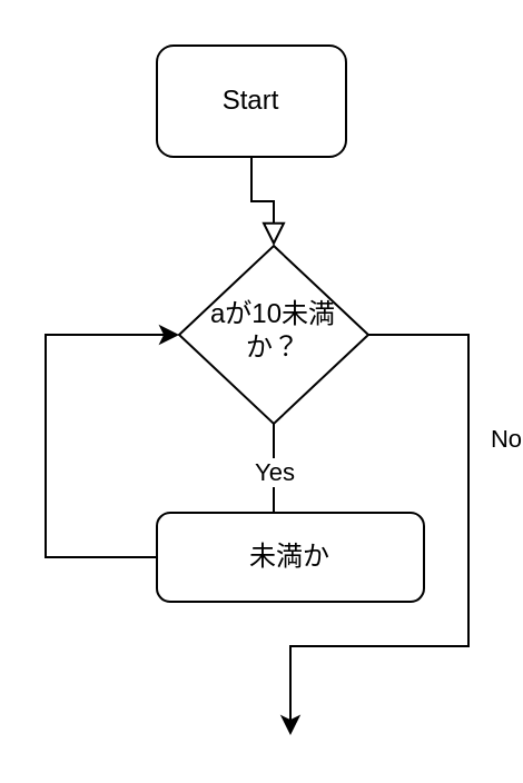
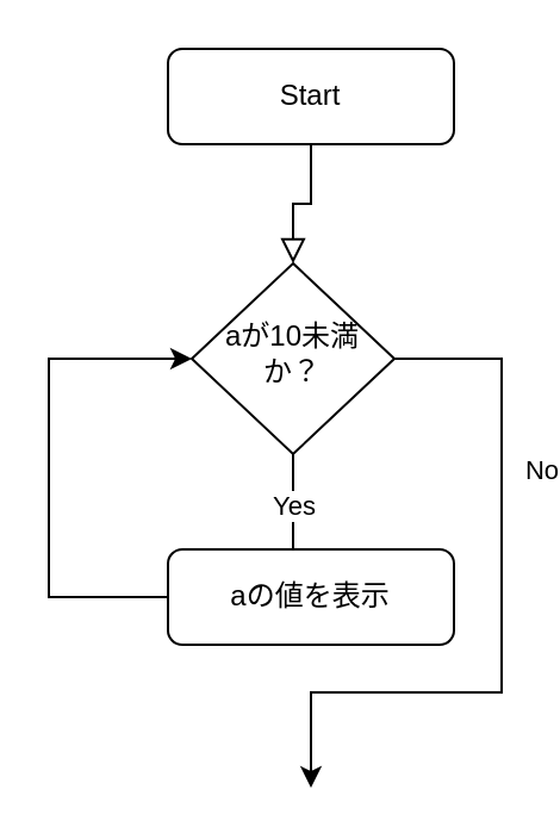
- <mxCell id="3" value="Start" style="rounded=1;whiteSpace=wrap;html=1;fontSize=12;glass=0;strokeWidth=1;shadow=0;" parent="1" vertex="1"><mxGeometry x="70" y="20" width="85" height="50" as="geometry" /></mxCell>
+ <mxCell id="3" value="Start" style="rounded=1;whiteSpace=wrap;html=1;fontSize=12;glass=0;strokeWidth=1;shadow=0;" parent="1" vertex="1"><mxGeometry x="70" y="20" width="120" height="40" as="geometry" /></mxCell>
- <mxCell id="10" value="未満か" style="rounded=1;whiteSpace=wrap;html=1;fontSize=12;glass=0;strokeWidth=1;shadow=0;" parent="1" vertex="1"><mxGeometry x="70" y="230" width="120" height="40" as="geometry" /></mxCell>
+ <mxCell id="10" value="aの値を表示" style="rounded=1;whiteSpace=wrap;html=1;fontSize=12;glass=0;strokeWidth=1;shadow=0;" parent="1" vertex="1"><mxGeometry x="70" y="230" width="120" height="40" as="geometry" /></mxCell>
